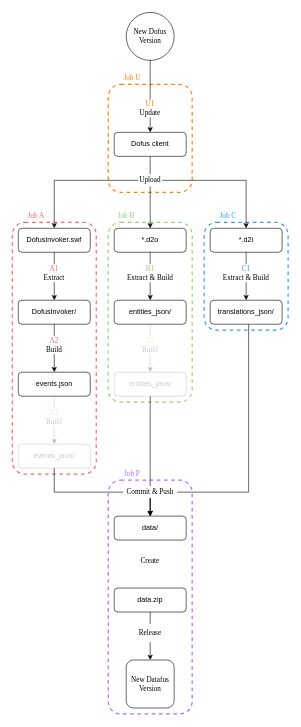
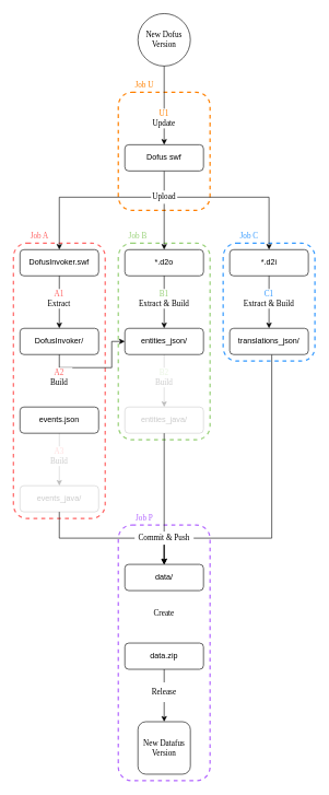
- <mxCell id="47" value="Dofus client" style="rounded=1;whiteSpace=wrap;html=1;fontFamily=Helvetica;" parent="1" vertex="1"><mxGeometry x="190" width="120" height="40" as="geometry" y="220" /></mxCell>
+ <mxCell id="47" value="Dofus swf" style="rounded=1;whiteSpace=wrap;html=1;fontFamily=Helvetica;" parent="1" vertex="1"><mxGeometry x="190" width="120" height="40" as="geometry" y="220" /></mxCell>
- <mxCell id="17" style="edgeStyle=orthogonalEdgeStyle;rounded=0;orthogonalLoop=1;jettySize=auto;html=1;exitX=0.5;exitY=1;exitDx=0;exitDy=0;entryX=0.5;entryY=0;entryDx=0;entryDy=0;fontFamily=Georgia;" parent="1" source="11" target="15" edge="1"><mxGeometry relative="1" as="geometry"><mxPoint x="100" y="430" as="sourcePoint" /><mxPoint x="100" y="510" as="targetPoint" /></mxGeometry></mxCell>
+ <mxCell id="17" style="edgeStyle=orthogonalEdgeStyle;rounded=0;orthogonalLoop=1;jettySize=auto;html=1;exitX=0.5;exitY=1;exitDx=0;exitDy=0;fontFamily=Georgia;" parent="1" source="11" target="12" edge="1"><mxGeometry relative="1" as="geometry"><mxPoint x="100" y="430" as="sourcePoint" /><mxPoint x="100" y="510" as="targetPoint" /></mxGeometry></mxCell>
